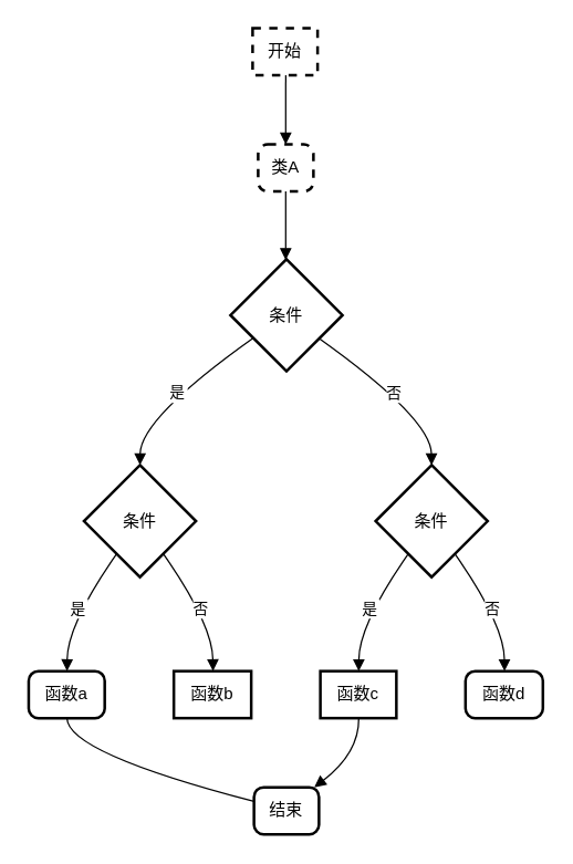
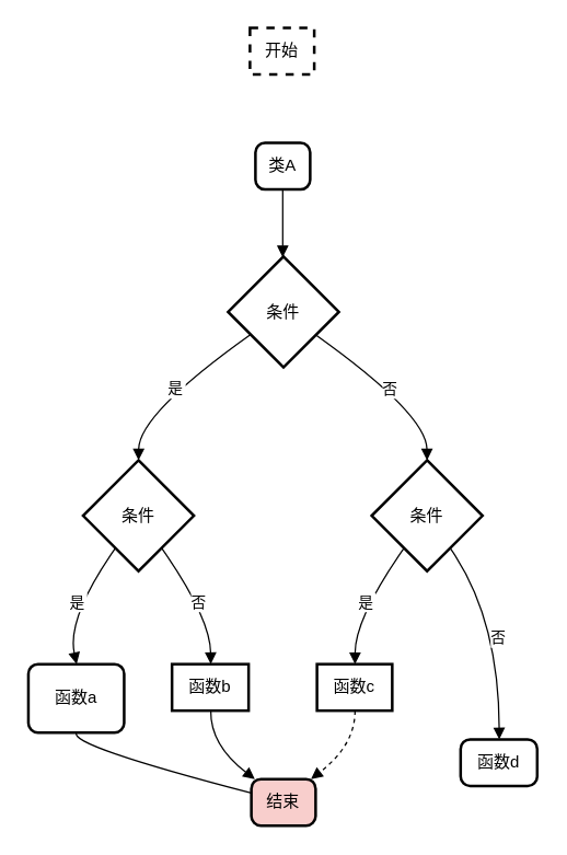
- <mxCell id="12" value="" style="curved=1;startArrow=none;endArrow=block;exitX=0.51;exitY=0.985;entryX=0.499;entryY=-0.015;" edge="1" parent="1" source="2" target="3"><mxGeometry relative="1" as="geometry"><Array as="points" /></mxGeometry></mxCell>
- <mxCell id="3" value="类A" style="rounded=1;absoluteArcSize=1;arcSize=14;whiteSpace=wrap;strokeWidth=2;dashed=1;" vertex="1" parent="1"><mxGeometry x="186" y="104" width="40" height="34" as="geometry" /></mxCell>
+ <mxCell id="3" value="类A" style="rounded=1;absoluteArcSize=1;arcSize=14;whiteSpace=wrap;strokeWidth=2;" vertex="1" parent="1"><mxGeometry x="186" y="104" width="40" height="34" as="geometry" /></mxCell>
- <mxCell id="7" value="函数a" style="rounded=1;absoluteArcSize=1;arcSize=14;whiteSpace=wrap;strokeWidth=2;" vertex="1" parent="1"><mxGeometry y="485" width="55" height="34" as="geometry" x="20" /></mxCell>
+ <mxCell id="7" value="函数a" style="rounded=1;absoluteArcSize=1;arcSize=14;whiteSpace=wrap;strokeWidth=2;" vertex="1" parent="1"><mxGeometry x="20" y="485" width="70" height="50" as="geometry" /></mxCell>
- <mxCell id="10" value="函数d" style="rounded=1;absoluteArcSize=1;arcSize=14;whiteSpace=wrap;strokeWidth=2;" vertex="1" parent="1"><mxGeometry x="336" y="485" width="56" height="34" as="geometry" /></mxCell>
+ <mxCell id="10" value="函数d" style="rounded=1;absoluteArcSize=1;arcSize=14;whiteSpace=wrap;strokeWidth=2;" vertex="1" parent="1"><mxGeometry x="336" y="540" width="56" height="34" as="geometry" /></mxCell>
+ <mxCell id="21" value="" style="curved=1;startArrow=none;endArrow=block;exitX=0.506;exitY=0.985;entryX=0.041;entryY=-0.015;" edge="1" parent="1" source="8" target="11"><mxGeometry relative="1" as="geometry"><Array as="points"><mxPoint x="153" y="544" /></Array></mxGeometry></mxCell>
- <mxCell id="22" value="" style="curved=1;startArrow=none;endArrow=block;exitX=0.505;exitY=0.985;entryX=0.941;entryY=-0.015;" edge="1" parent="1" source="9" target="11"><mxGeometry relative="1" as="geometry"><Array as="points"><mxPoint x="259" y="544" /></Array></mxGeometry></mxCell>
+ <mxCell id="22" value="" style="curved=1;startArrow=none;endArrow=block;exitX=0.505;exitY=0.985;entryX=0.941;entryY=-0.015;dashed=1;" edge="1" parent="1" source="9" target="11"><mxGeometry relative="1" as="geometry"><Array as="points"><mxPoint x="259" y="544" /></Array></mxGeometry></mxCell>
- <mxCell id="11" value="结束" style="rounded=1;absoluteArcSize=1;arcSize=14;whiteSpace=wrap;strokeWidth=2;" vertex="1" parent="1"><mxGeometry x="183" y="569" width="47" height="34" as="geometry" /></mxCell>
+ <mxCell id="11" value="结束" style="rounded=1;absoluteArcSize=1;arcSize=14;whiteSpace=wrap;strokeWidth=2;fillColor=#f8cecc;" vertex="1" parent="1"><mxGeometry x="183" y="569" width="47" height="34" as="geometry" /></mxCell>
